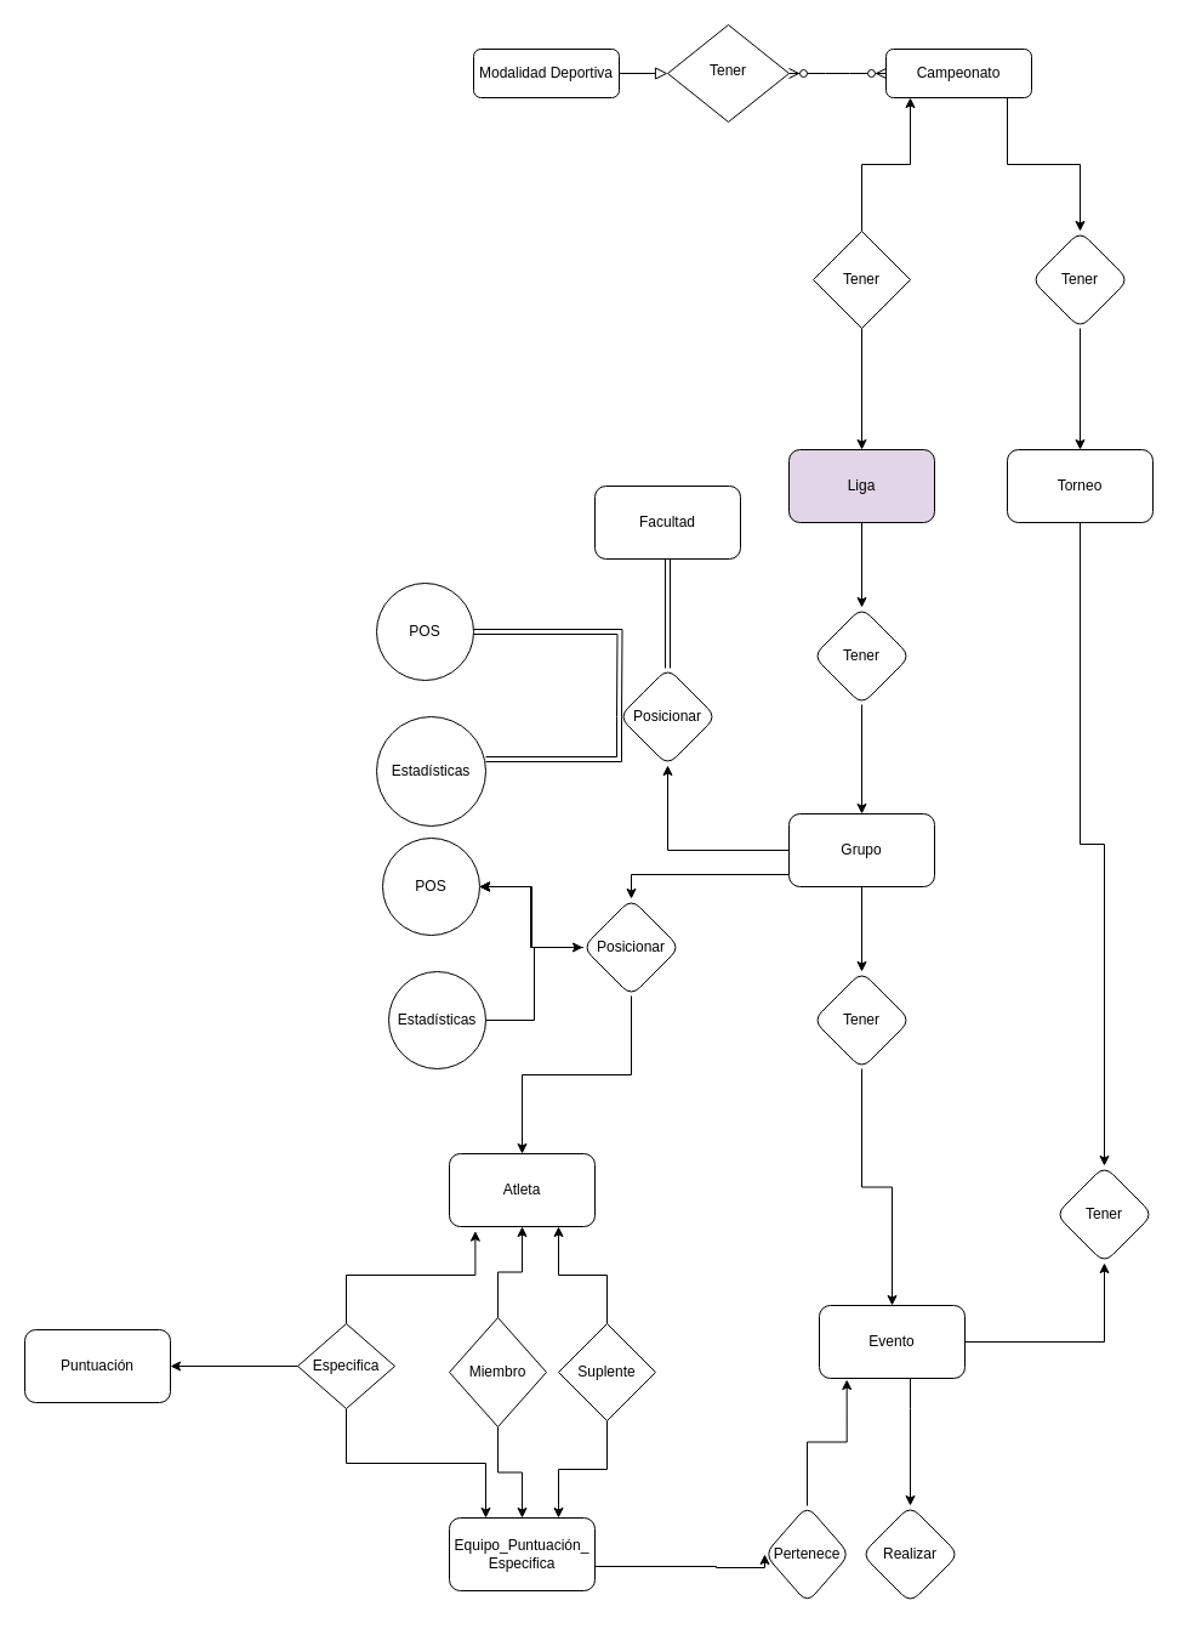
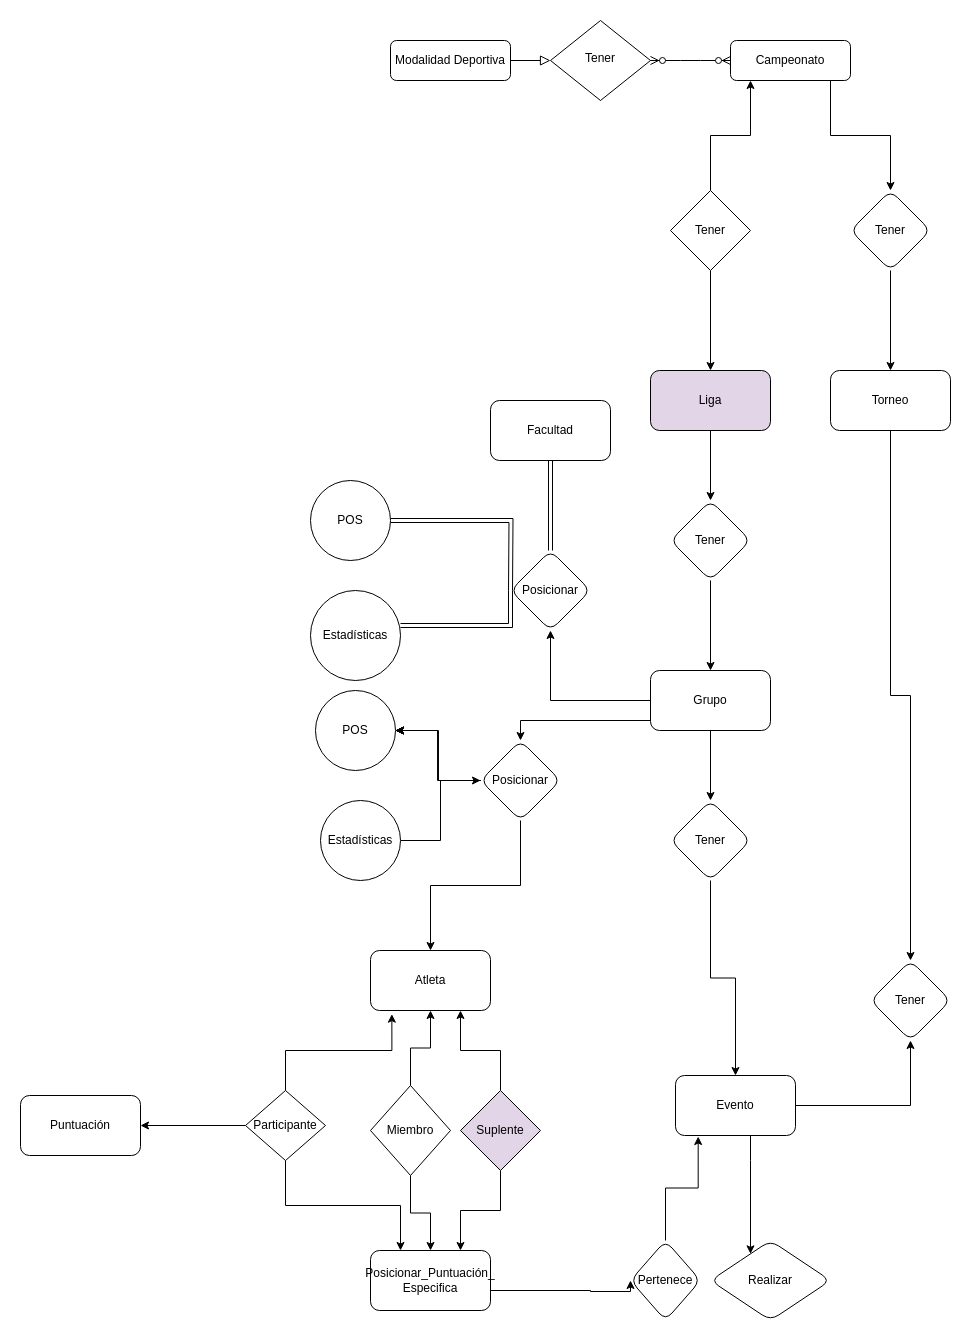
- <mxCell id="60" value="Especifica" style="rhombus;whiteSpace=wrap;html=1;" parent="1" vertex="1"><mxGeometry x="245" y="1090" width="80" height="70" as="geometry" /></mxCell>
+ <mxCell id="60" value="Participante" style="rhombus;whiteSpace=wrap;html=1;" parent="1" vertex="1"><mxGeometry x="245" y="1090" width="80" height="70" as="geometry" /></mxCell>
- <mxCell id="54" value="Suplente" style="rhombus;whiteSpace=wrap;html=1;" parent="1" vertex="1"><mxGeometry x="460" y="1090" width="80" height="80" as="geometry" /></mxCell>
+ <mxCell id="54" value="Suplente" style="rhombus;whiteSpace=wrap;html=1;fillColor=#e1d5e7;" parent="1" vertex="1"><mxGeometry x="460" y="1090" width="80" height="80" as="geometry" /></mxCell>
- <mxCell id="46" value="Equipo_Puntuación_&lt;br&gt;Especifica" style="whiteSpace=wrap;html=1;rounded=1;glass=0;strokeWidth=1;shadow=0;" parent="1" vertex="1"><mxGeometry x="370" y="1250" width="120" height="60" as="geometry" /></mxCell>
+ <mxCell id="46" value="Posicionar_Puntuación_&lt;br&gt;Especifica" style="whiteSpace=wrap;html=1;rounded=1;glass=0;strokeWidth=1;shadow=0;" parent="1" vertex="1"><mxGeometry x="370" y="1250" width="120" height="60" as="geometry" /></mxCell>
- <mxCell id="48" value="Realizar" style="rhombus;whiteSpace=wrap;html=1;rounded=1;glass=0;strokeWidth=1;shadow=0;" parent="1" vertex="1"><mxGeometry x="710" y="1240" width="80" height="80" as="geometry" /></mxCell>
+ <mxCell id="48" value="Realizar" style="rhombus;whiteSpace=wrap;html=1;rounded=1;glass=0;strokeWidth=1;shadow=0;" parent="1" vertex="1"><mxGeometry x="710" y="1240" width="120" height="80" as="geometry" /></mxCell>
